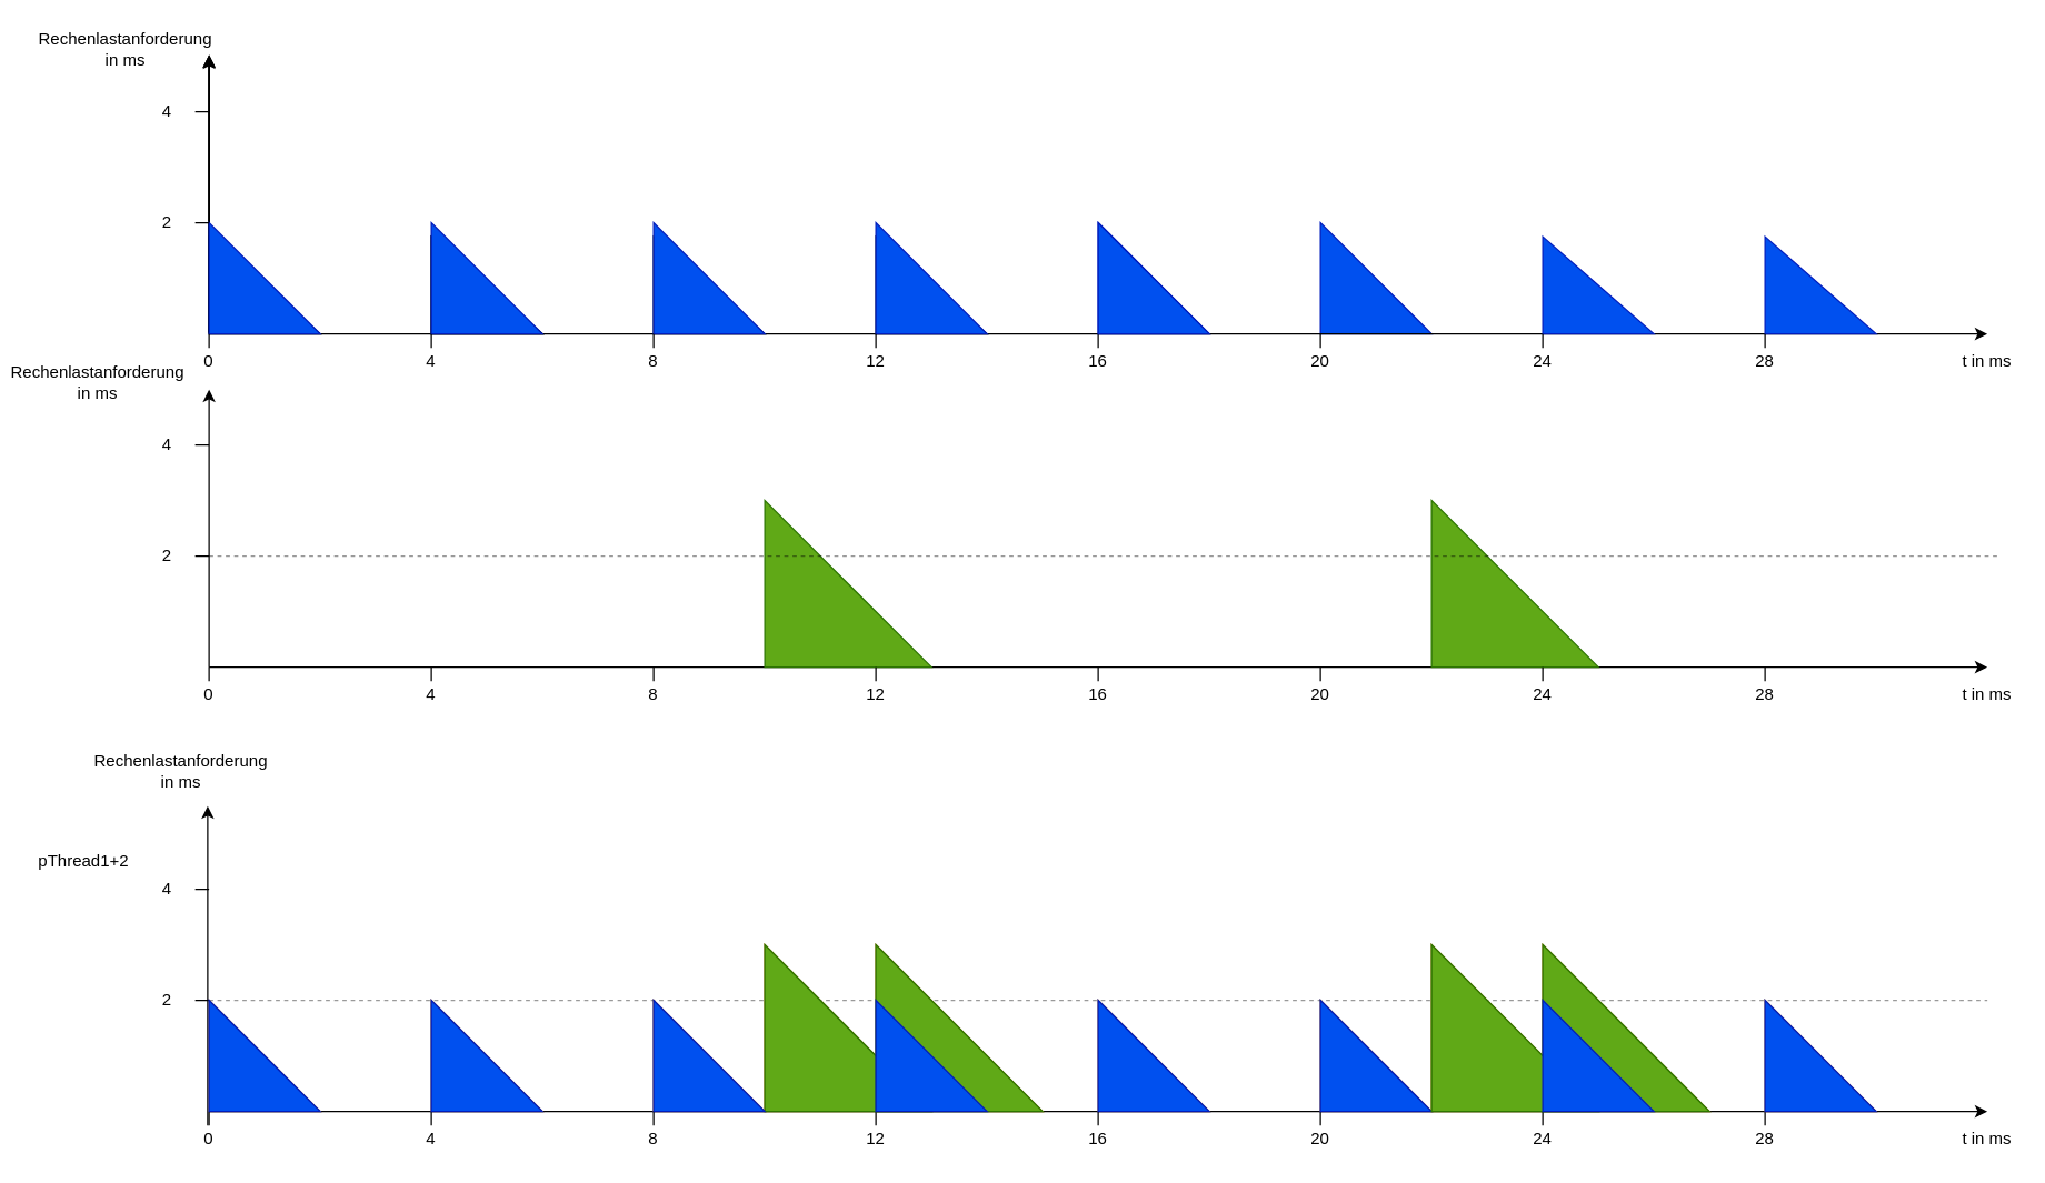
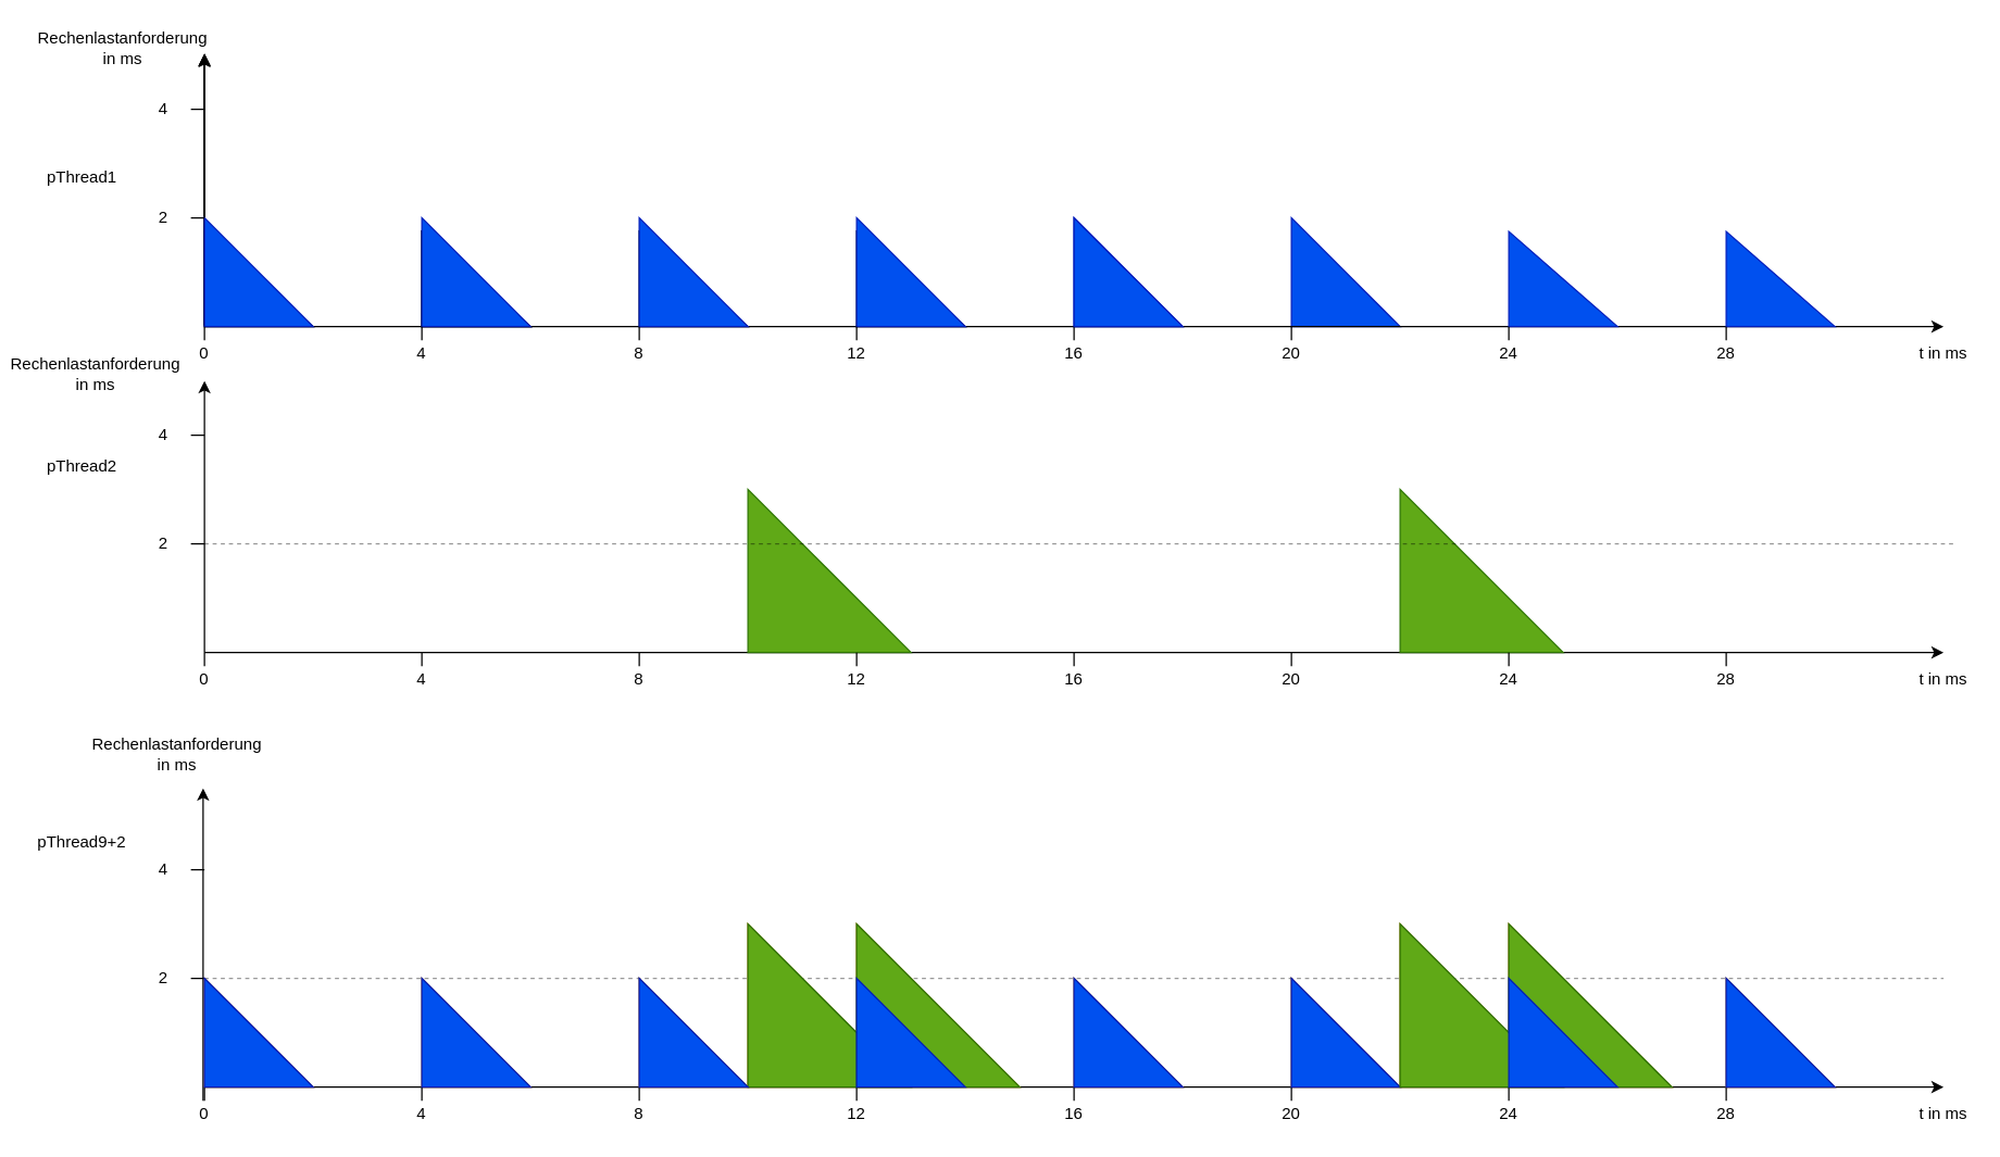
+ <mxCell id="26" value="pThread1" style="text;html=1;strokeColor=none;fillColor=none;align=center;verticalAlign=middle;whiteSpace=wrap;rounded=0;" parent="1" vertex="1"><mxGeometry x="40" y="120" width="40" height="20" as="geometry" /></mxCell>
+ <mxCell id="27" value="&lt;div&gt;pThread2&lt;/div&gt;&lt;div&gt;&lt;br&gt;&lt;/div&gt;" style="text;html=1;strokeColor=none;fillColor=none;align=center;verticalAlign=middle;whiteSpace=wrap;rounded=0;" parent="1" vertex="1"><mxGeometry x="40" y="340" width="40" height="20" as="geometry" /></mxCell>
- <mxCell id="28" value="&lt;div&gt;pThread1+2&lt;/div&gt;" style="text;html=1;strokeColor=none;fillColor=none;align=center;verticalAlign=middle;whiteSpace=wrap;rounded=0;" parent="1" vertex="1"><mxGeometry x="40" y="610" width="40" height="20" as="geometry" /></mxCell>
+ <mxCell id="28" value="&lt;div&gt;pThread9+2&lt;/div&gt;" style="text;html=1;strokeColor=none;fillColor=none;align=center;verticalAlign=middle;whiteSpace=wrap;rounded=0;" parent="1" vertex="1"><mxGeometry x="40" y="610" width="40" height="20" as="geometry" /></mxCell>
